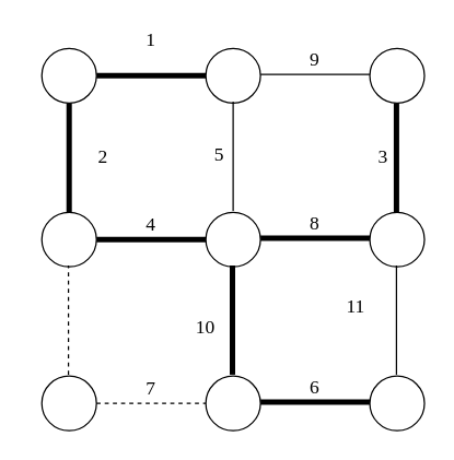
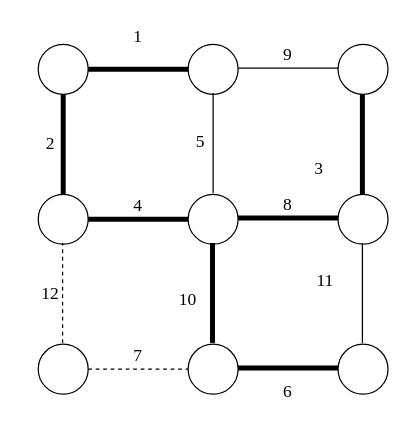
- <mxCell id="14" value="2" style="text;html=1;strokeColor=none;fillColor=none;align=center;verticalAlign=middle;whiteSpace=wrap;rounded=0;fontFamily=cm;fontSize=14;" parent="1" vertex="1"><mxGeometry x="55" y="105" width="40" height="20" as="geometry" /></mxCell>
+ <mxCell id="14" value="2" style="text;html=1;strokeColor=none;fillColor=none;align=center;verticalAlign=middle;whiteSpace=wrap;rounded=0;fontFamily=cm;fontSize=14;" parent="1" vertex="1"><mxGeometry x="20" y="105" width="40" height="20" as="geometry" /></mxCell>
- <mxCell id="28" value="3" style="text;html=1;strokeColor=none;fillColor=none;align=center;verticalAlign=middle;whiteSpace=wrap;rounded=0;fontFamily=cm;fontSize=14;" parent="1" vertex="1"><mxGeometry x="260" y="105" width="40" height="20" as="geometry" /></mxCell>
+ <mxCell id="28" value="3" style="text;html=1;strokeColor=none;fillColor=none;align=center;verticalAlign=middle;whiteSpace=wrap;rounded=0;fontFamily=cm;fontSize=14;" parent="1" vertex="1"><mxGeometry x="235" y="125" width="40" height="20" as="geometry" /></mxCell>
+ <mxCell id="30" value="12" style="text;html=1;strokeColor=none;fillColor=none;align=center;verticalAlign=middle;whiteSpace=wrap;rounded=0;fontFamily=cm;fontSize=14;" parent="1" vertex="1"><mxGeometry x="20" y="225" width="40" height="20" as="geometry" /></mxCell>
- <mxCell id="24" value="6" style="text;html=1;strokeColor=none;fillColor=none;align=center;verticalAlign=middle;whiteSpace=wrap;rounded=0;fontFamily=cm;fontSize=14;" parent="1" vertex="1"><mxGeometry x="210" y="274" width="40" height="20" as="geometry" /></mxCell>
+ <mxCell id="24" value="6" style="text;html=1;strokeColor=none;fillColor=none;align=center;verticalAlign=middle;whiteSpace=wrap;rounded=0;fontFamily=cm;fontSize=14;" parent="1" vertex="1"><mxGeometry x="210" y="304" width="40" height="20" as="geometry" /></mxCell>
